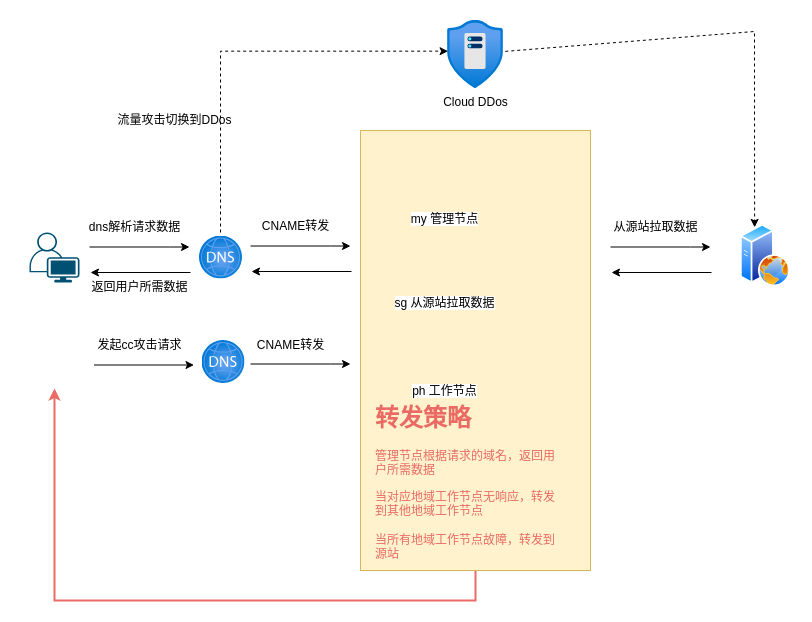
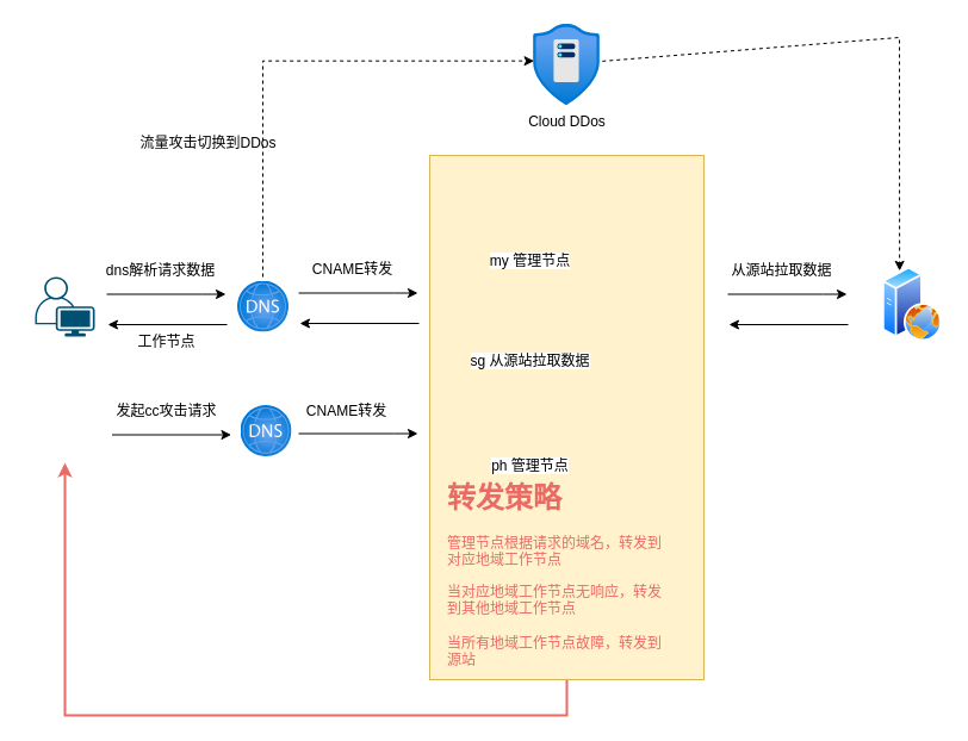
- <mxCell id="9" value="返回用户所需数据" style="text;html=1;align=center;verticalAlign=middle;resizable=0;points=[];autosize=1;strokeColor=none;fillColor=none;" parent="1" vertex="1"><mxGeometry x="79" y="272" width="120" height="30" as="geometry" /></mxCell>
+ <mxCell id="9" value="工作节点" style="text;html=1;align=center;verticalAlign=middle;resizable=0;points=[];autosize=1;strokeColor=none;fillColor=none;" parent="1" vertex="1"><mxGeometry x="79" y="272" width="120" height="30" as="geometry" /></mxCell>
- <mxCell id="17" value="ph 工作节点" style="shape=image;html=1;verticalAlign=top;verticalLabelPosition=bottom;labelBackgroundColor=#ffffff;imageAspect=0;aspect=fixed;image=https://cdn2.iconfinder.com/data/icons/whcompare-servers-web-hosting/50/ddos-protection-128.png" parent="1" vertex="1"><mxGeometry x="410" y="309" width="68" height="68" as="geometry" /></mxCell>
+ <mxCell id="17" value="ph 管理节点" style="shape=image;html=1;verticalAlign=top;verticalLabelPosition=bottom;labelBackgroundColor=#ffffff;imageAspect=0;aspect=fixed;image=https://cdn2.iconfinder.com/data/icons/whcompare-servers-web-hosting/50/ddos-protection-128.png" parent="1" vertex="1"><mxGeometry x="410" y="309" width="68" height="68" as="geometry" /></mxCell>
- <mxCell id="30" value="&lt;h1&gt;转发策略&lt;/h1&gt;&lt;p&gt;管理节点根据请求的域名，返回用户所需数据&lt;/p&gt;当对应地域工作节点无响应，转发到其他地域工作节点&lt;br&gt;&lt;br&gt;当所有地域工作节点故障，转发到源站" style="text;html=1;strokeColor=none;fillColor=none;spacing=5;spacingTop=-20;whiteSpace=wrap;overflow=hidden;rounded=0;fontColor=#EA6B66;" parent="1" vertex="1"><mxGeometry x="370" y="398" width="190" height="162" as="geometry" /></mxCell>
+ <mxCell id="30" value="&lt;h1&gt;转发策略&lt;/h1&gt;&lt;p&gt;管理节点根据请求的域名，转发到对应地域工作节点&lt;/p&gt;当对应地域工作节点无响应，转发到其他地域工作节点&lt;br&gt;&lt;br&gt;当所有地域工作节点故障，转发到源站" style="text;html=1;strokeColor=none;fillColor=none;spacing=5;spacingTop=-20;whiteSpace=wrap;overflow=hidden;rounded=0;fontColor=#EA6B66;" parent="1" vertex="1"><mxGeometry x="370" y="398" width="190" height="162" as="geometry" /></mxCell>
